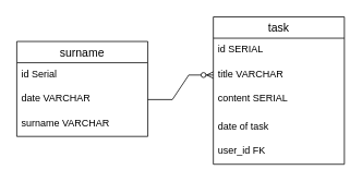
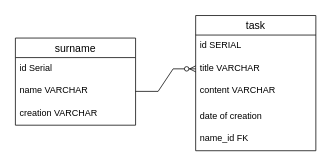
- <mxCell id="10" value="date VARCHAR" style="text;strokeColor=none;fillColor=none;spacingLeft=4;spacingRight=4;overflow=hidden;rotatable=0;points=[[0,0.5],[1,0.5]];portConstraint=eastwest;fontSize=12;" vertex="1" parent="8"><mxGeometry y="56" width="160" height="30" as="geometry" /></mxCell>
+ <mxCell id="10" value="name VARCHAR" style="text;strokeColor=none;fillColor=none;spacingLeft=4;spacingRight=4;overflow=hidden;rotatable=0;points=[[0,0.5],[1,0.5]];portConstraint=eastwest;fontSize=12;" vertex="1" parent="8"><mxGeometry y="56" width="160" height="30" as="geometry" /></mxCell>
- <mxCell id="5" value="content SERIAL&#10;&#10;" style="text;strokeColor=none;fillColor=none;spacingLeft=4;spacingRight=4;overflow=hidden;rotatable=0;points=[[0,0.5],[1,0.5]];portConstraint=eastwest;fontSize=12;" vertex="1" parent="2"><mxGeometry y="86" width="160" height="34" as="geometry" /></mxCell>
+ <mxCell id="5" value="content VARCHAR&#10;&#10;" style="text;strokeColor=none;fillColor=none;spacingLeft=4;spacingRight=4;overflow=hidden;rotatable=0;points=[[0,0.5],[1,0.5]];portConstraint=eastwest;fontSize=12;" vertex="1" parent="2"><mxGeometry y="86" width="160" height="34" as="geometry" /></mxCell>
- <mxCell id="11" value="surname VARCHAR" style="text;strokeColor=none;fillColor=none;spacingLeft=4;spacingRight=4;overflow=hidden;rotatable=0;points=[[0,0.5],[1,0.5]];portConstraint=eastwest;fontSize=12;" vertex="1" parent="8"><mxGeometry y="86" width="160" height="30" as="geometry" /></mxCell>
+ <mxCell id="11" value="creation VARCHAR" style="text;strokeColor=none;fillColor=none;spacingLeft=4;spacingRight=4;overflow=hidden;rotatable=0;points=[[0,0.5],[1,0.5]];portConstraint=eastwest;fontSize=12;" vertex="1" parent="8"><mxGeometry y="86" width="160" height="30" as="geometry" /></mxCell>
- <mxCell id="6" value="date of task&#10;" style="text;strokeColor=none;fillColor=none;spacingLeft=4;spacingRight=4;overflow=hidden;rotatable=0;points=[[0,0.5],[1,0.5]];portConstraint=eastwest;fontSize=12;" vertex="1" parent="2"><mxGeometry y="120" width="160" height="30" as="geometry" /></mxCell>
+ <mxCell id="6" value="date of creation&#10;" style="text;strokeColor=none;fillColor=none;spacingLeft=4;spacingRight=4;overflow=hidden;rotatable=0;points=[[0,0.5],[1,0.5]];portConstraint=eastwest;fontSize=12;" vertex="1" parent="2"><mxGeometry y="120" width="160" height="30" as="geometry" /></mxCell>
- <mxCell id="7" value="user_id FK" style="text;strokeColor=none;fillColor=none;spacingLeft=4;spacingRight=4;overflow=hidden;rotatable=0;points=[[0,0.5],[1,0.5]];portConstraint=eastwest;fontSize=12;" vertex="1" parent="2"><mxGeometry y="150" width="160" height="30" as="geometry" /></mxCell>
+ <mxCell id="7" value="name_id FK" style="text;strokeColor=none;fillColor=none;spacingLeft=4;spacingRight=4;overflow=hidden;rotatable=0;points=[[0,0.5],[1,0.5]];portConstraint=eastwest;fontSize=12;" vertex="1" parent="2"><mxGeometry y="150" width="160" height="30" as="geometry" /></mxCell>
